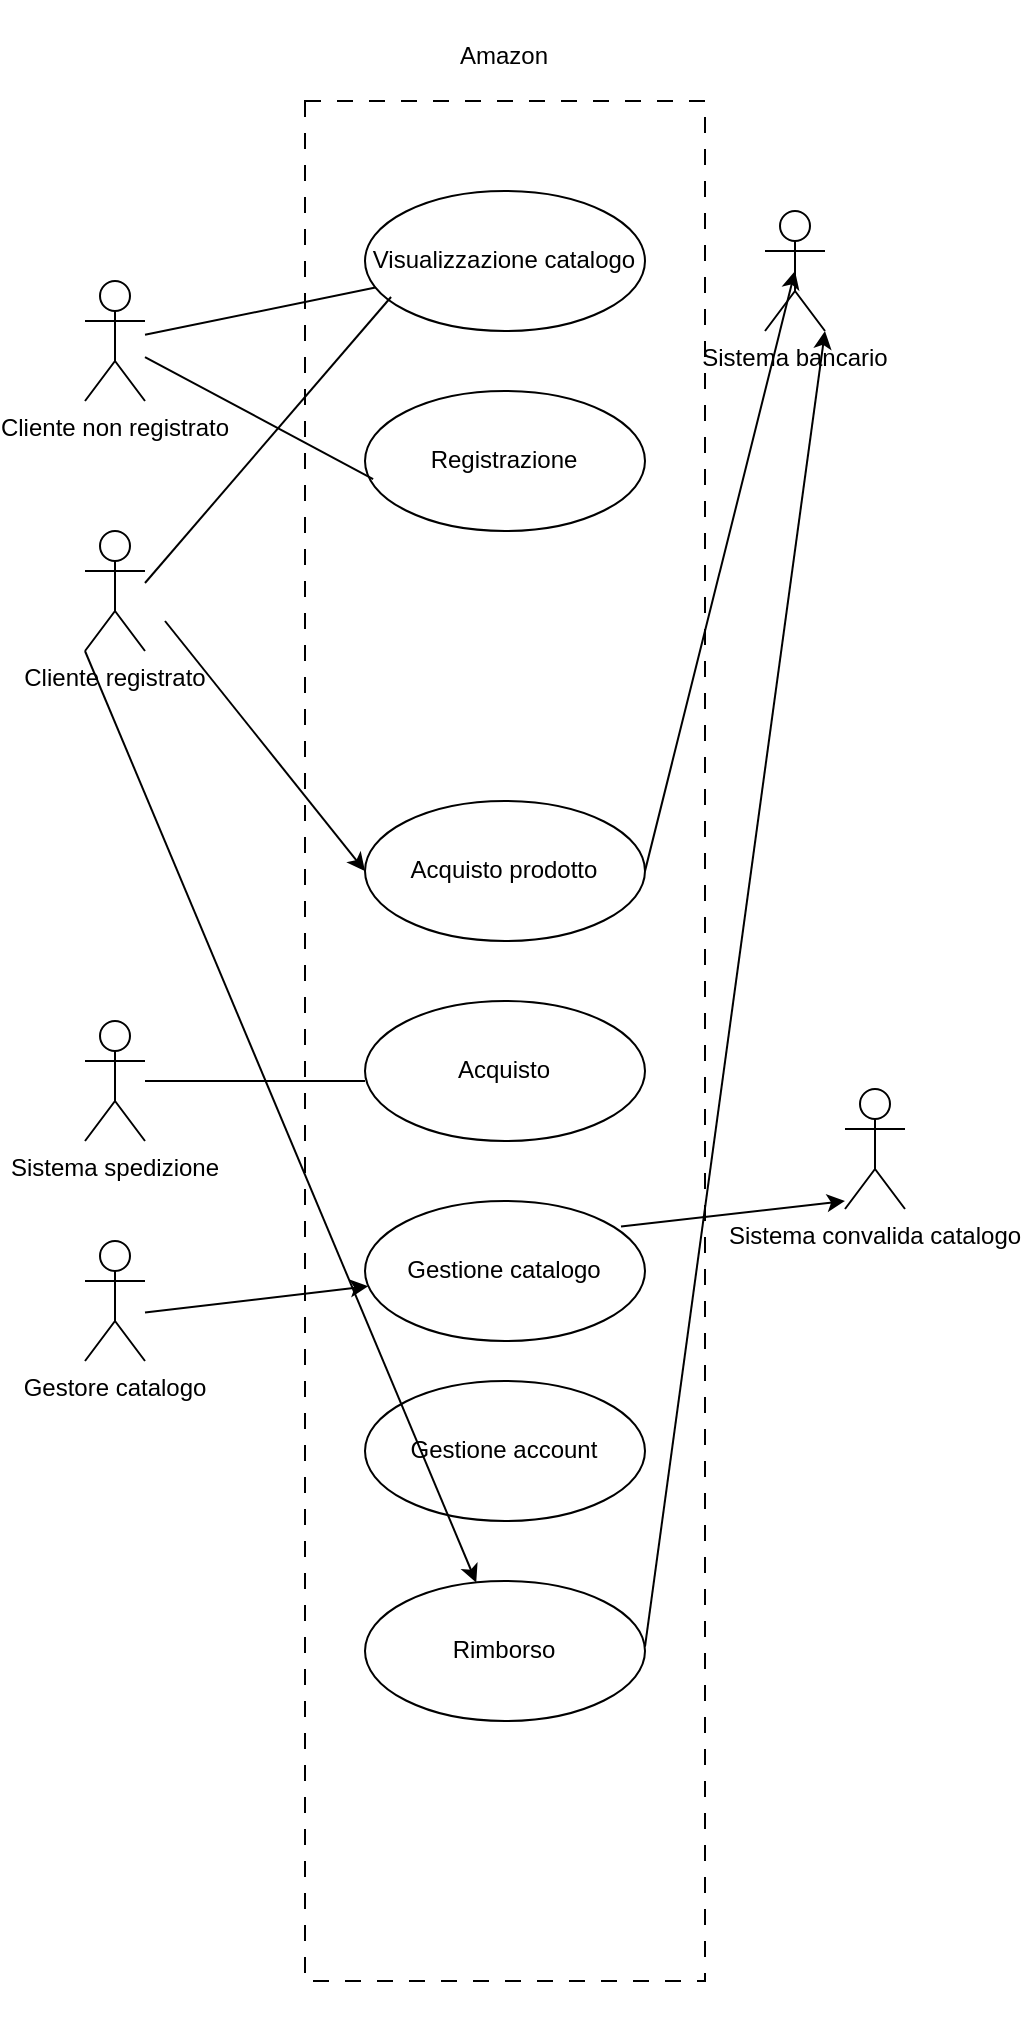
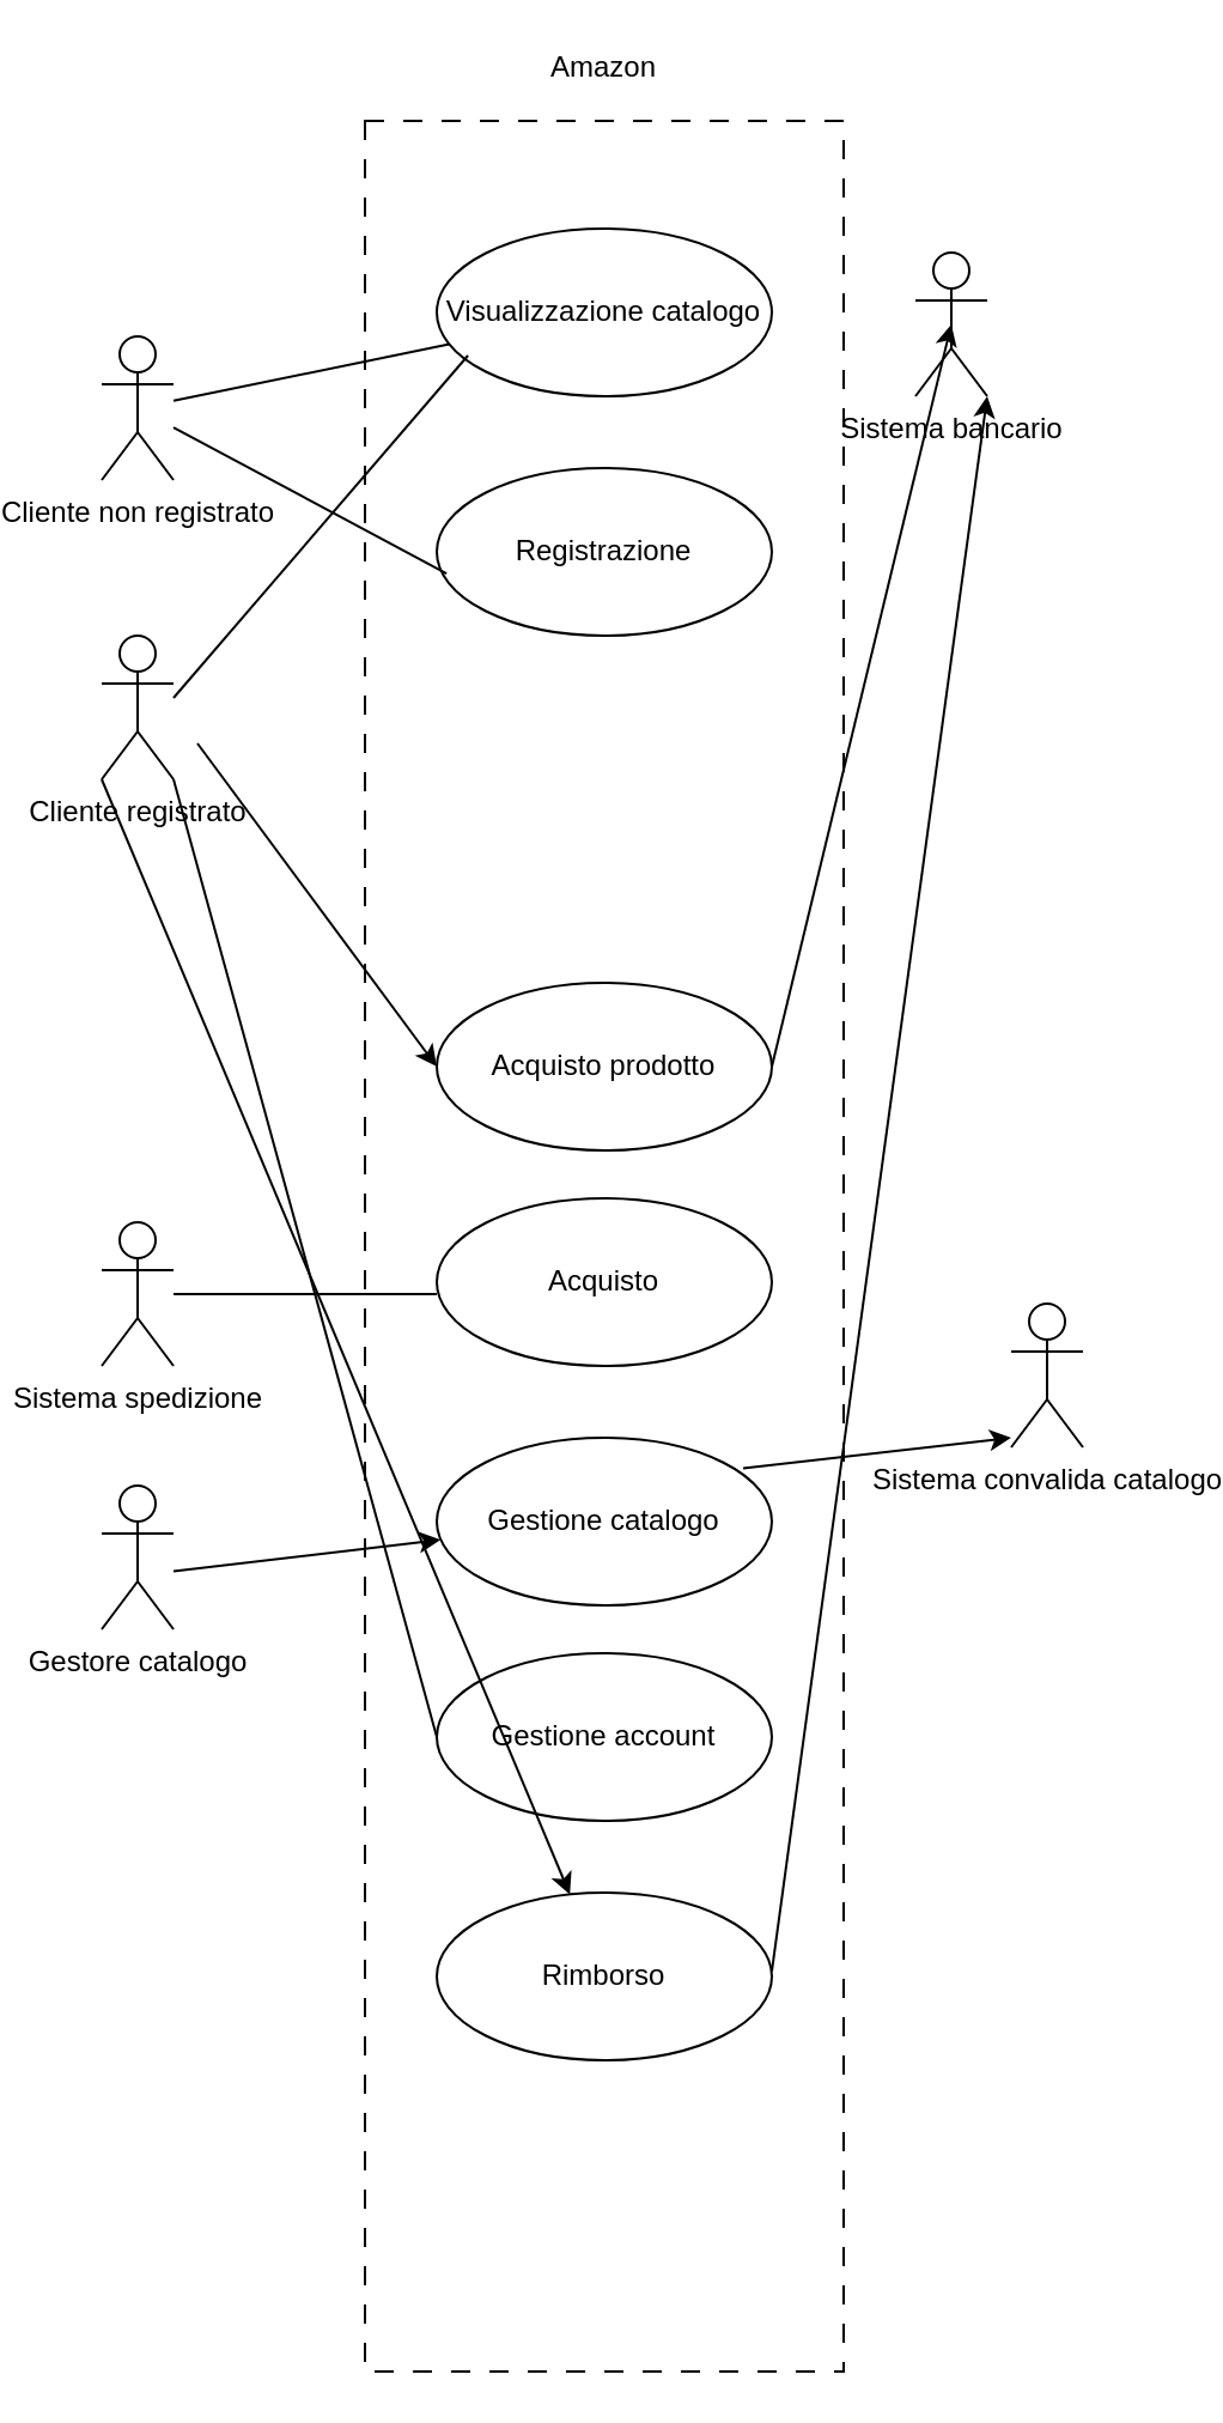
+ <mxCell id="27" value="" style="endArrow=none;html=1;rounded=0;exitX=1;exitY=1;exitDx=0;exitDy=0;exitPerimeter=0;entryX=0;entryY=0.5;entryDx=0;entryDy=0;endFill=0;" edge="1" parent="1" target="26" source="4"><mxGeometry width="50" height="50" relative="1" as="geometry"><mxPoint x="50" y="745.79" as="sourcePoint" /><mxPoint x="110" y="740" as="targetPoint" /></mxGeometry></mxCell>
- <mxCell id="13" value="Acquisto prodotto" style="ellipse;whiteSpace=wrap;html=1;" parent="1" vertex="1"><mxGeometry x="160" y="400" width="140" height="70" as="geometry" /></mxCell>
+ <mxCell id="13" value="Acquisto prodotto" style="ellipse;whiteSpace=wrap;html=1;" parent="1" vertex="1"><mxGeometry x="160" y="410" width="140" height="70" as="geometry" /></mxCell>
